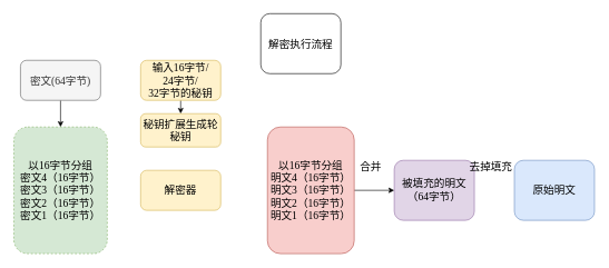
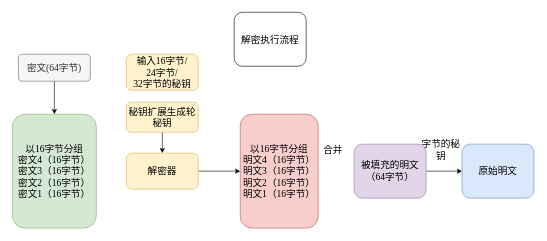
- <mxCell id="4" value="密文(64字节)" style="rounded=1;whiteSpace=wrap;html=1;fontSize=16;fontFamily=Comic Sans MS;fillColor=#f5f5f5;fontColor=#333333;strokeColor=#666666;" vertex="1" parent="1"><mxGeometry x="30" y="90" width="120" height="60" as="geometry" /></mxCell>
+ <mxCell id="4" value="密文(64字节)" style="rounded=1;whiteSpace=wrap;html=1;fontSize=16;fontFamily=Comic Sans MS;fillColor=#f5f5f5;fontColor=#333333;strokeColor=#666666;" vertex="1" parent="1"><mxGeometry x="30" y="90" width="120" height="45" as="geometry" /></mxCell>
- <mxCell id="6" style="edgeStyle=orthogonalEdgeStyle;rounded=0;orthogonalLoop=1;jettySize=auto;html=1;exitX=0.5;exitY=1;exitDx=0;exitDy=0;entryX=0.5;entryY=0;entryDx=0;entryDy=0;fontSize=16;fontFamily=Comic Sans MS;" edge="1" parent="1" source="7" target="9"><mxGeometry relative="1" as="geometry" /></mxCell>
+ <mxCell id="8" style="edgeStyle=orthogonalEdgeStyle;rounded=0;orthogonalLoop=1;jettySize=auto;html=1;exitX=0.5;exitY=1;exitDx=0;exitDy=0;entryX=0.5;entryY=0;entryDx=0;entryDy=0;fontSize=16;fontFamily=Comic Sans MS;" edge="1" parent="1" source="9" target="11"><mxGeometry relative="1" as="geometry" /></mxCell>
- <mxCell id="18" value="&lt;font style=&quot;font-size: 16px;&quot;&gt;去掉填充&lt;/font&gt;" style="rounded=1;whiteSpace=wrap;html=1;fillColor=none;strokeColor=none;fontSize=16;fontFamily=Comic Sans MS;" vertex="1" parent="1"><mxGeometry x="700" y="220" width="70" height="60" as="geometry" /></mxCell>
+ <mxCell id="18" value="&lt;font style=&quot;font-size: 16px;&quot;&gt;字节的秘钥&lt;/font&gt;" style="rounded=1;whiteSpace=wrap;html=1;fillColor=none;strokeColor=none;fontSize=16;fontFamily=Comic Sans MS;" vertex="1" parent="1"><mxGeometry x="700" y="220" width="70" height="60" as="geometry" /></mxCell>
- <mxCell id="5" value="以16字节分组&lt;br style=&quot;font-size: 16px;&quot;&gt;密文4（16字节）&lt;br style=&quot;font-size: 16px;&quot;&gt;密文3（16字节）&lt;br style=&quot;font-size: 16px;&quot;&gt;密文2（16字节）&lt;br style=&quot;font-size: 16px;&quot;&gt;密文1（16字节）" style="rounded=1;whiteSpace=wrap;html=1;fontSize=16;fontFamily=Comic Sans MS;fillColor=#d5e8d4;strokeColor=#82b366;dashed=1;" vertex="1" parent="1"><mxGeometry x="20" y="190" width="140" height="190" as="geometry" /></mxCell>
+ <mxCell id="5" value="以16字节分组&lt;br style=&quot;font-size: 16px;&quot;&gt;密文4（16字节）&lt;br style=&quot;font-size: 16px;&quot;&gt;密文3（16字节）&lt;br style=&quot;font-size: 16px;&quot;&gt;密文2（16字节）&lt;br style=&quot;font-size: 16px;&quot;&gt;密文1（16字节）" style="rounded=1;whiteSpace=wrap;html=1;fontSize=16;fontFamily=Comic Sans MS;fillColor=#d5e8d4;strokeColor=#82b366;" vertex="1" parent="1"><mxGeometry x="20" y="190" width="140" height="190" as="geometry" /></mxCell>
+ <mxCell id="10" style="edgeStyle=orthogonalEdgeStyle;rounded=0;orthogonalLoop=1;jettySize=auto;html=1;exitX=1;exitY=0.5;exitDx=0;exitDy=0;entryX=0;entryY=0.5;entryDx=0;entryDy=0;fontSize=16;fontFamily=Comic Sans MS;" edge="1" parent="1" source="11" target="13"><mxGeometry relative="1" as="geometry" /></mxCell>
- <mxCell id="12" style="edgeStyle=orthogonalEdgeStyle;rounded=0;orthogonalLoop=1;jettySize=auto;html=1;exitX=1;exitY=0.5;exitDx=0;exitDy=0;entryX=0;entryY=0.5;entryDx=0;entryDy=0;fontSize=16;fontFamily=Comic Sans MS;" edge="1" parent="1" source="13" target="15"><mxGeometry relative="1" as="geometry" /></mxCell>
+ <mxCell id="14" style="edgeStyle=orthogonalEdgeStyle;rounded=0;orthogonalLoop=1;jettySize=auto;html=1;exitX=1;exitY=0.5;exitDx=0;exitDy=0;fontSize=16;fontFamily=Comic Sans MS;" edge="1" parent="1" source="15" target="17"><mxGeometry relative="1" as="geometry" /></mxCell>
